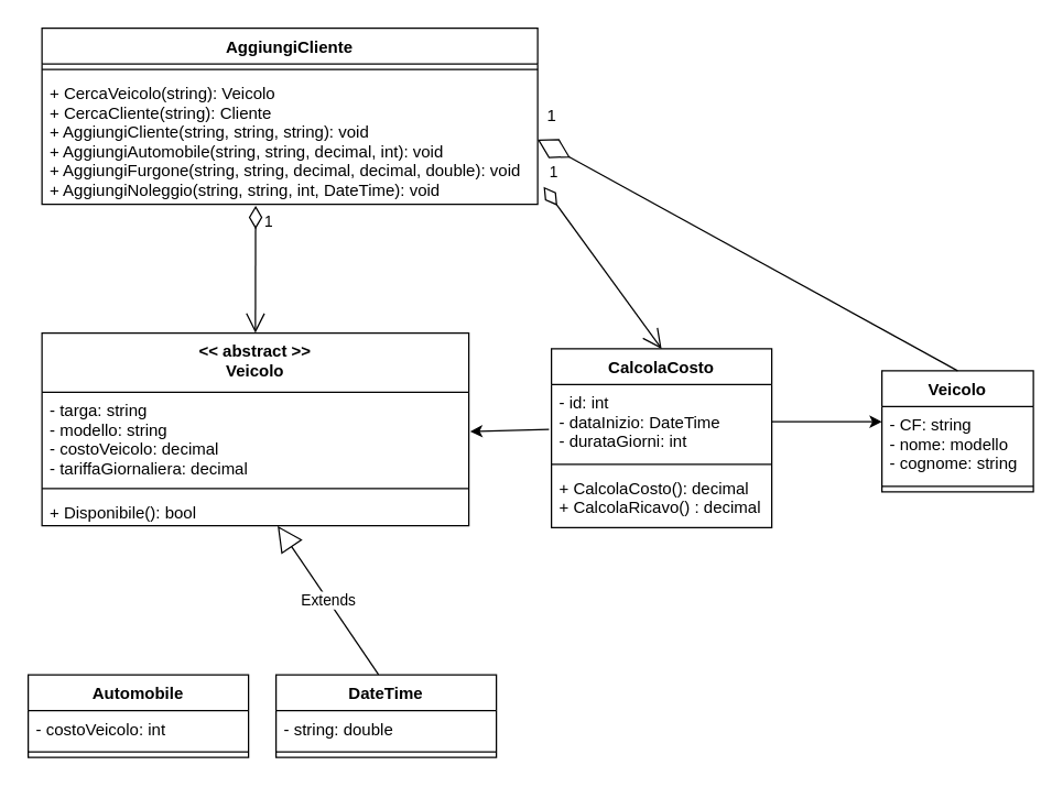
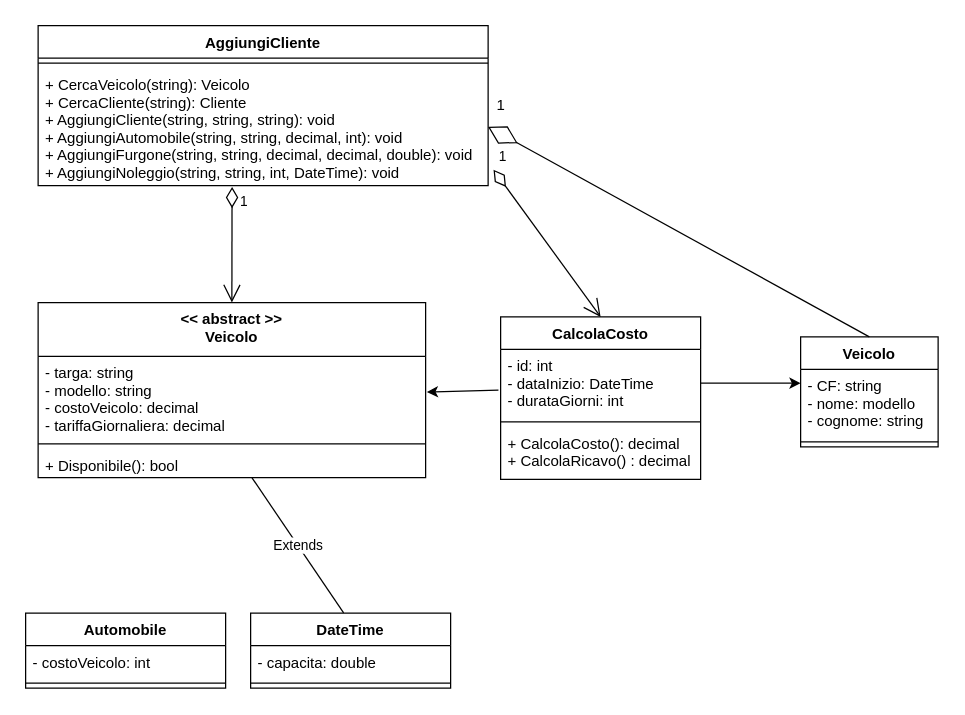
- <mxCell id="19" value="Extends" style="endArrow=block;endSize=16;endFill=0;html=1;rounded=0;exitX=0.465;exitY=-0.002;exitDx=0;exitDy=0;entryX=0.552;entryY=1.01;entryDx=0;entryDy=0;entryPerimeter=0;exitPerimeter=0;" parent="1" source="6" target="5" edge="1"><mxGeometry width="160" relative="1" as="geometry"><mxPoint x="274" y="480" as="sourcePoint" /><mxPoint x="393.04" y="388.002" as="targetPoint" /></mxGeometry></mxCell>
+ <mxCell id="19" value="Extends" style="endArrow=none;endSize=16;endFill=0;html=1;rounded=0;exitX=0.465;exitY=-0.002;exitDx=0;exitDy=0;entryX=0.552;entryY=1.01;entryDx=0;entryDy=0;entryPerimeter=0;exitPerimeter=0;" parent="1" source="6" target="5" edge="1"><mxGeometry width="160" relative="1" as="geometry"><mxPoint x="274" y="480" as="sourcePoint" /><mxPoint x="393.04" y="388.002" as="targetPoint" /></mxGeometry></mxCell>
- <mxCell id="7" value="- string: double" style="text;strokeColor=none;fillColor=none;align=left;verticalAlign=top;spacingLeft=4;spacingRight=4;overflow=hidden;rotatable=0;points=[[0,0.5],[1,0.5]];portConstraint=eastwest;" parent="6" vertex="1"><mxGeometry y="26" width="160" height="26" as="geometry" /></mxCell>
+ <mxCell id="7" value="- capacita: double" style="text;strokeColor=none;fillColor=none;align=left;verticalAlign=top;spacingLeft=4;spacingRight=4;overflow=hidden;rotatable=0;points=[[0,0.5],[1,0.5]];portConstraint=eastwest;" parent="6" vertex="1"><mxGeometry y="26" width="160" height="26" as="geometry" /></mxCell>
